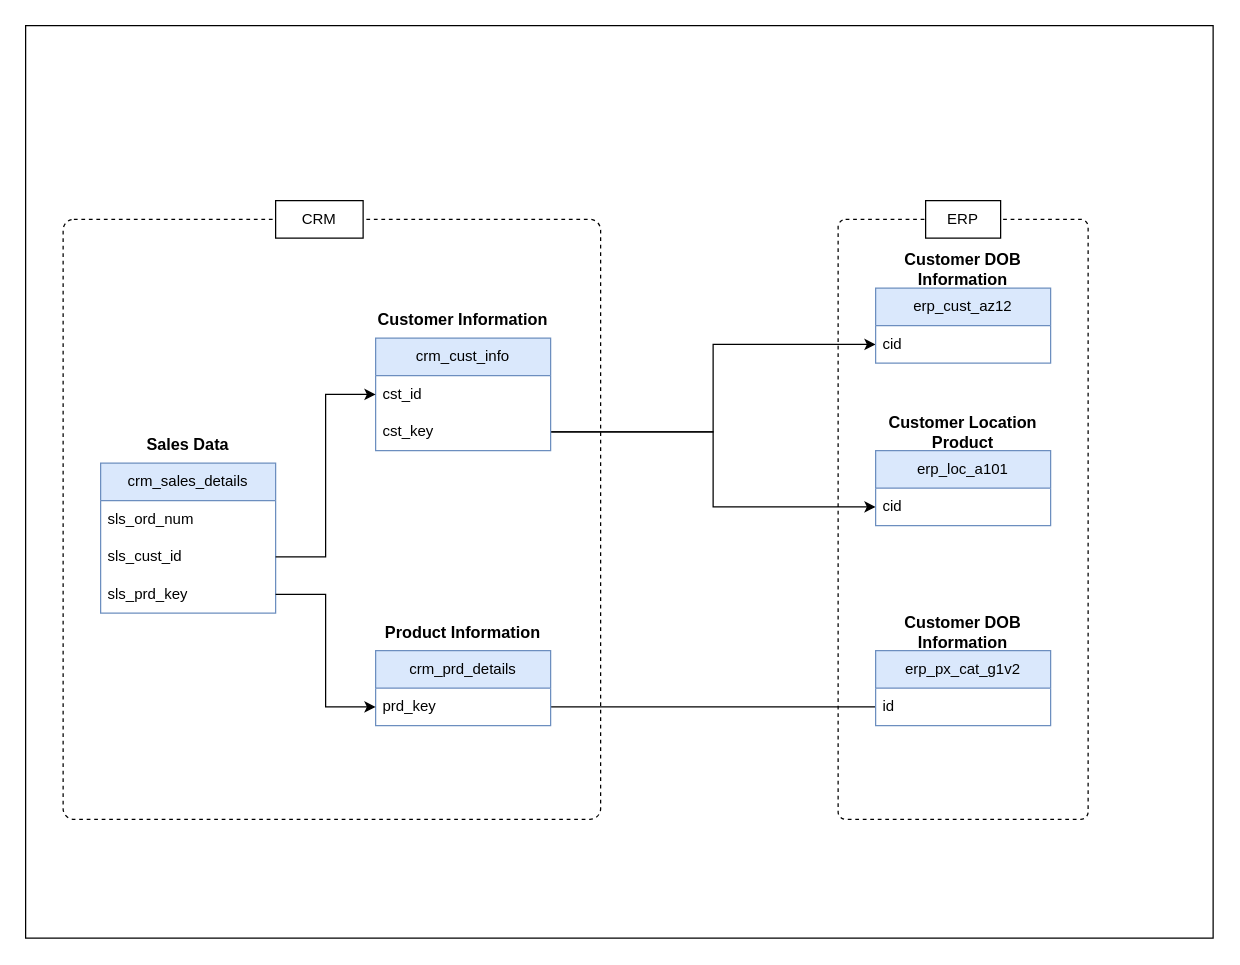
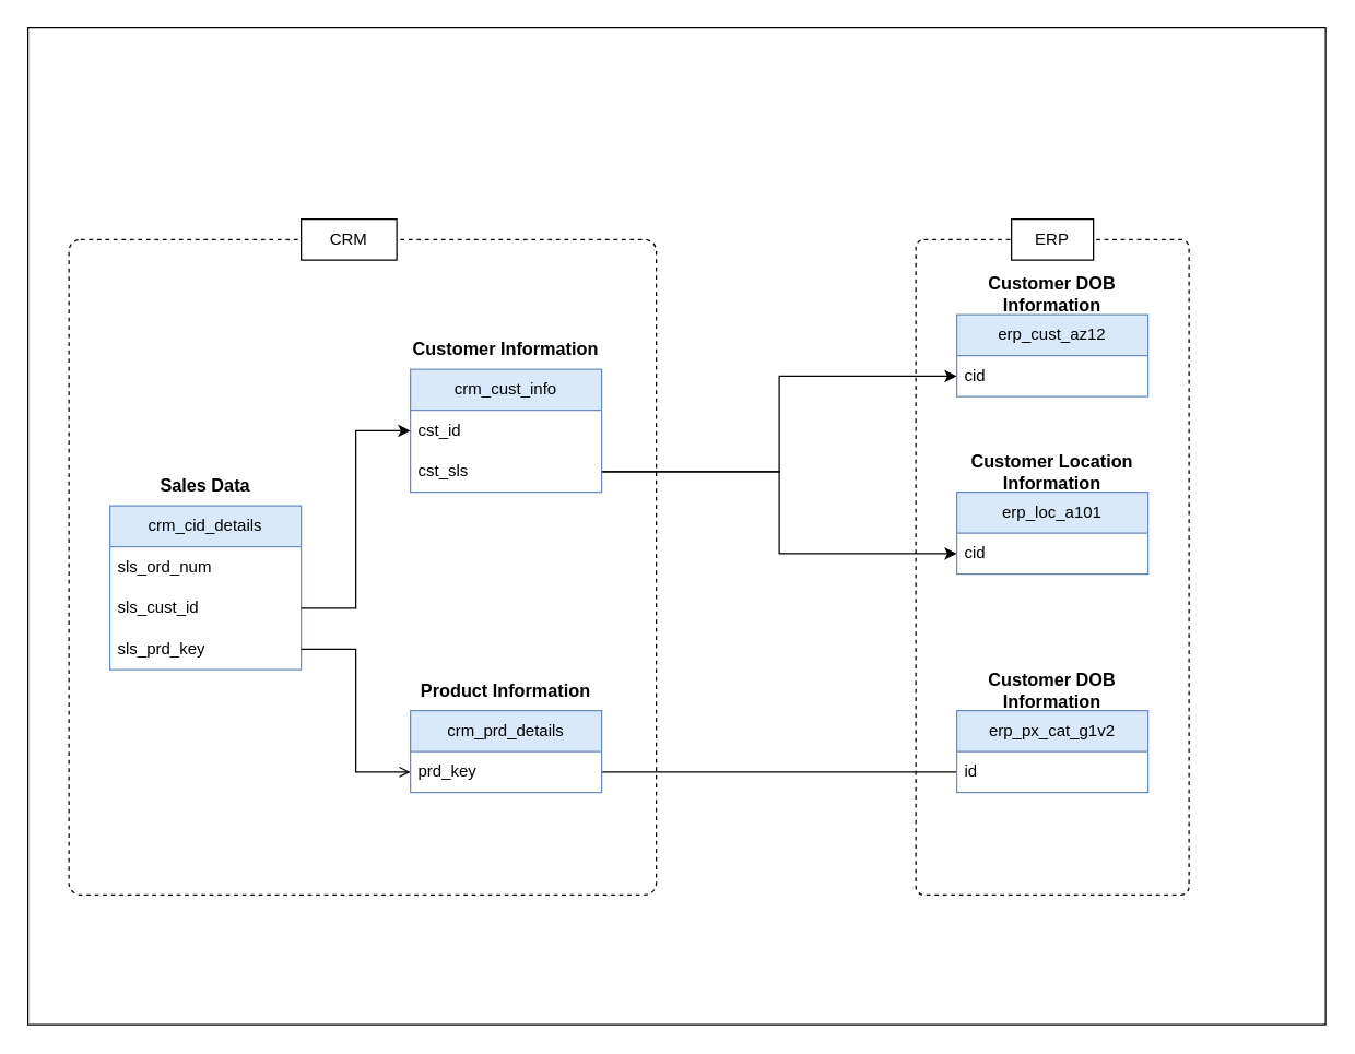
- <mxCell id="27" value="cst_key" style="text;strokeColor=none;fillColor=none;align=left;verticalAlign=middle;spacingLeft=4;spacingRight=4;overflow=hidden;points=[[0,0.5],[1,0.5]];portConstraint=eastwest;rotatable=0;whiteSpace=wrap;html=1;" vertex="1" parent="25"><mxGeometry y="60" width="140" height="30" as="geometry" /></mxCell>
+ <mxCell id="27" value="cst_sls" style="text;strokeColor=none;fillColor=none;align=left;verticalAlign=middle;spacingLeft=4;spacingRight=4;overflow=hidden;points=[[0,0.5],[1,0.5]];portConstraint=eastwest;rotatable=0;whiteSpace=wrap;html=1;" vertex="1" parent="25"><mxGeometry y="60" width="140" height="30" as="geometry" /></mxCell>
- <mxCell id="16" value="&lt;b&gt;&lt;font style=&quot;font-size: 13px;&quot;&gt;Customer Location Product&lt;/font&gt;&lt;/b&gt;" style="text;html=1;align=center;verticalAlign=middle;whiteSpace=wrap;rounded=0;" vertex="1" parent="13"><mxGeometry width="140" height="30" as="geometry" /></mxCell>
+ <mxCell id="16" value="&lt;b&gt;&lt;font style=&quot;font-size: 13px;&quot;&gt;Customer Location Information&lt;/font&gt;&lt;/b&gt;" style="text;html=1;align=center;verticalAlign=middle;whiteSpace=wrap;rounded=0;" vertex="1" parent="13"><mxGeometry width="140" height="30" as="geometry" /></mxCell>
- <mxCell id="34" value="crm_sales_details" style="swimlane;fontStyle=0;childLayout=stackLayout;horizontal=1;startSize=30;horizontalStack=0;resizeParent=1;resizeParentMax=0;resizeLast=0;collapsible=1;marginBottom=0;whiteSpace=wrap;html=1;fillColor=#dae8fc;strokeColor=#6c8ebf;" vertex="1" parent="33"><mxGeometry y="30" width="140" height="120" as="geometry" /></mxCell>
+ <mxCell id="34" value="crm_cid_details" style="swimlane;fontStyle=0;childLayout=stackLayout;horizontal=1;startSize=30;horizontalStack=0;resizeParent=1;resizeParentMax=0;resizeLast=0;collapsible=1;marginBottom=0;whiteSpace=wrap;html=1;fillColor=#dae8fc;strokeColor=#6c8ebf;" vertex="1" parent="33"><mxGeometry y="30" width="140" height="120" as="geometry" /></mxCell>
- <mxCell id="39" style="edgeStyle=orthogonalEdgeStyle;rounded=0;orthogonalLoop=1;jettySize=auto;html=1;entryX=0;entryY=0.5;entryDx=0;entryDy=0;exitX=1;exitY=0.5;exitDx=0;exitDy=0;" edge="1" parent="23" source="37" target="31"><mxGeometry relative="1" as="geometry" /></mxCell>
+ <mxCell id="39" style="edgeStyle=orthogonalEdgeStyle;rounded=0;orthogonalLoop=1;jettySize=auto;html=1;entryX=0;entryY=0.5;entryDx=0;entryDy=0;exitX=1;exitY=0.5;exitDx=0;exitDy=0;endArrow=open;" edge="1" parent="23" source="37" target="31"><mxGeometry relative="1" as="geometry" /></mxCell>
